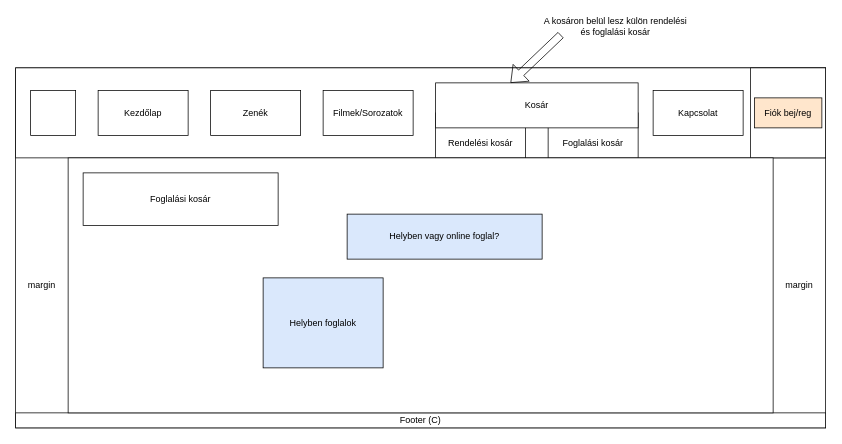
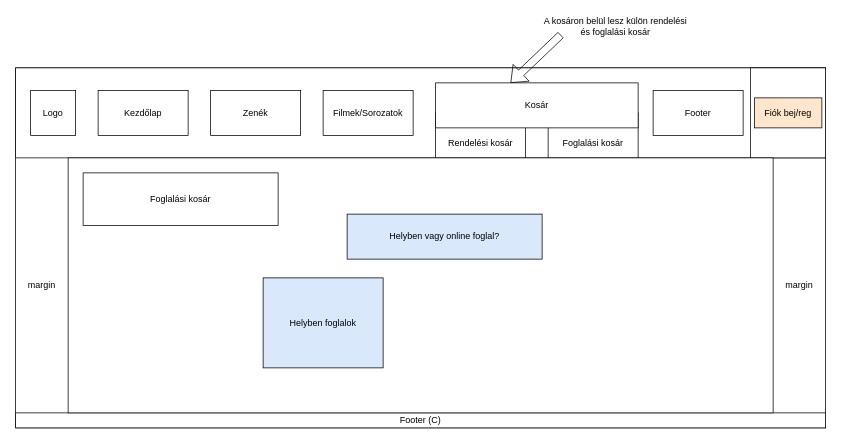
+ <mxCell id="15" value="&lt;div&gt;Logo&lt;/div&gt;" style="text;html=1;align=center;verticalAlign=middle;whiteSpace=wrap;rounded=0;" vertex="1" parent="1"><mxGeometry x="40" y="120" width="60" height="60" as="geometry" /></mxCell>
- <mxCell id="24" value="Kapcsolat" style="text;html=1;align=center;verticalAlign=middle;whiteSpace=wrap;rounded=0;" vertex="1" parent="1"><mxGeometry x="870" y="120" width="120" height="60" as="geometry" /></mxCell>
+ <mxCell id="24" value="Footer" style="text;html=1;align=center;verticalAlign=middle;whiteSpace=wrap;rounded=0;" vertex="1" parent="1"><mxGeometry x="870" y="120" width="120" height="60" as="geometry" /></mxCell>
